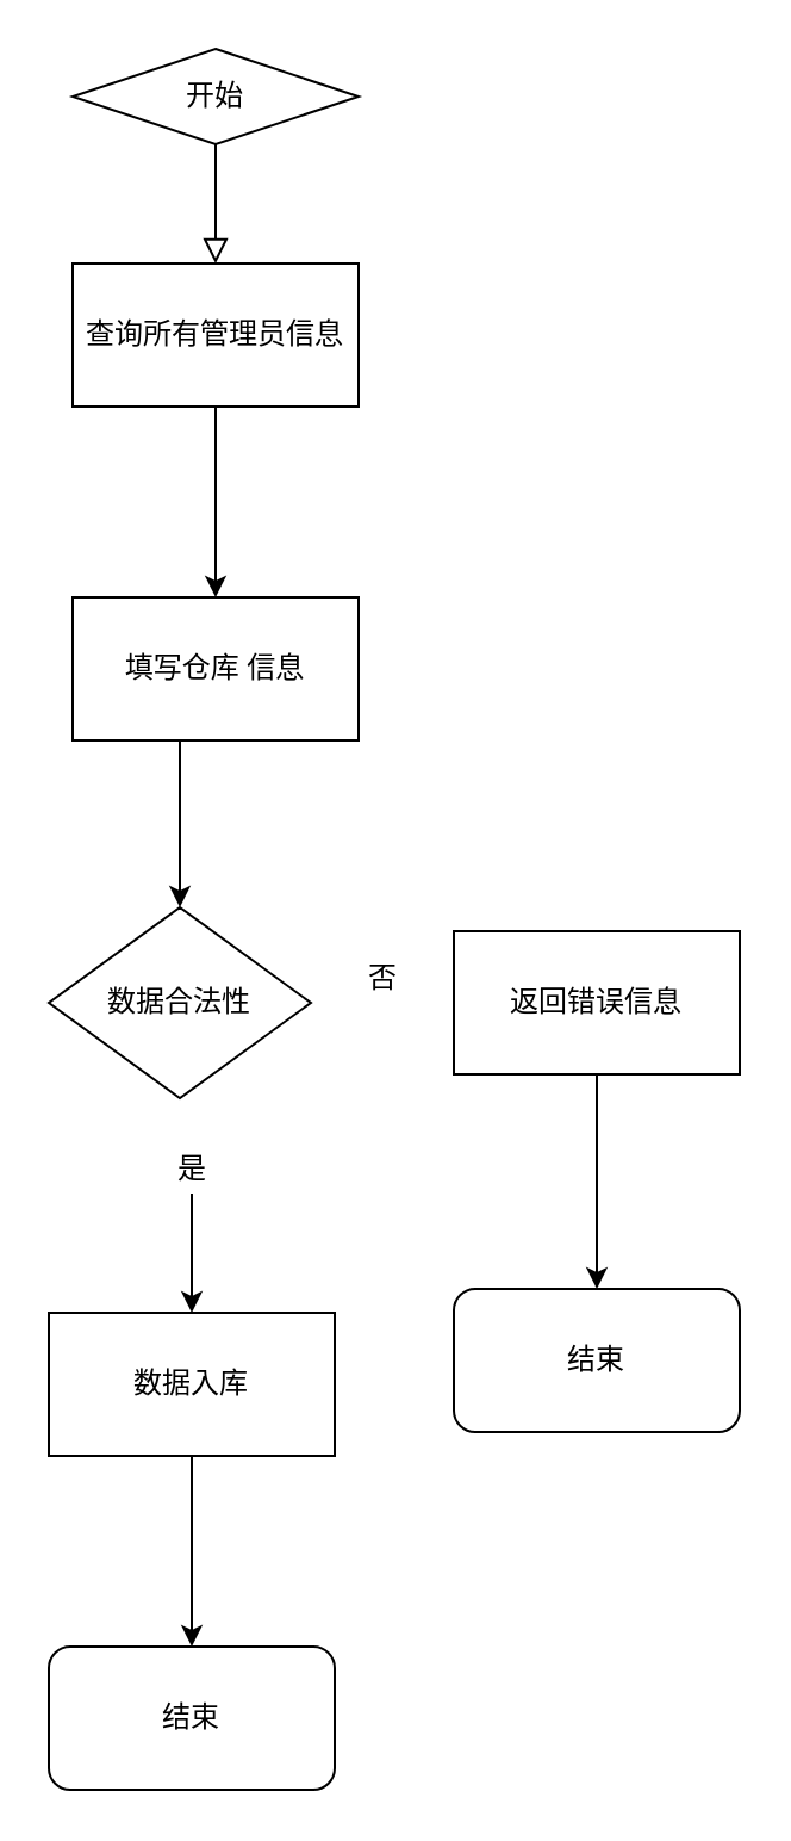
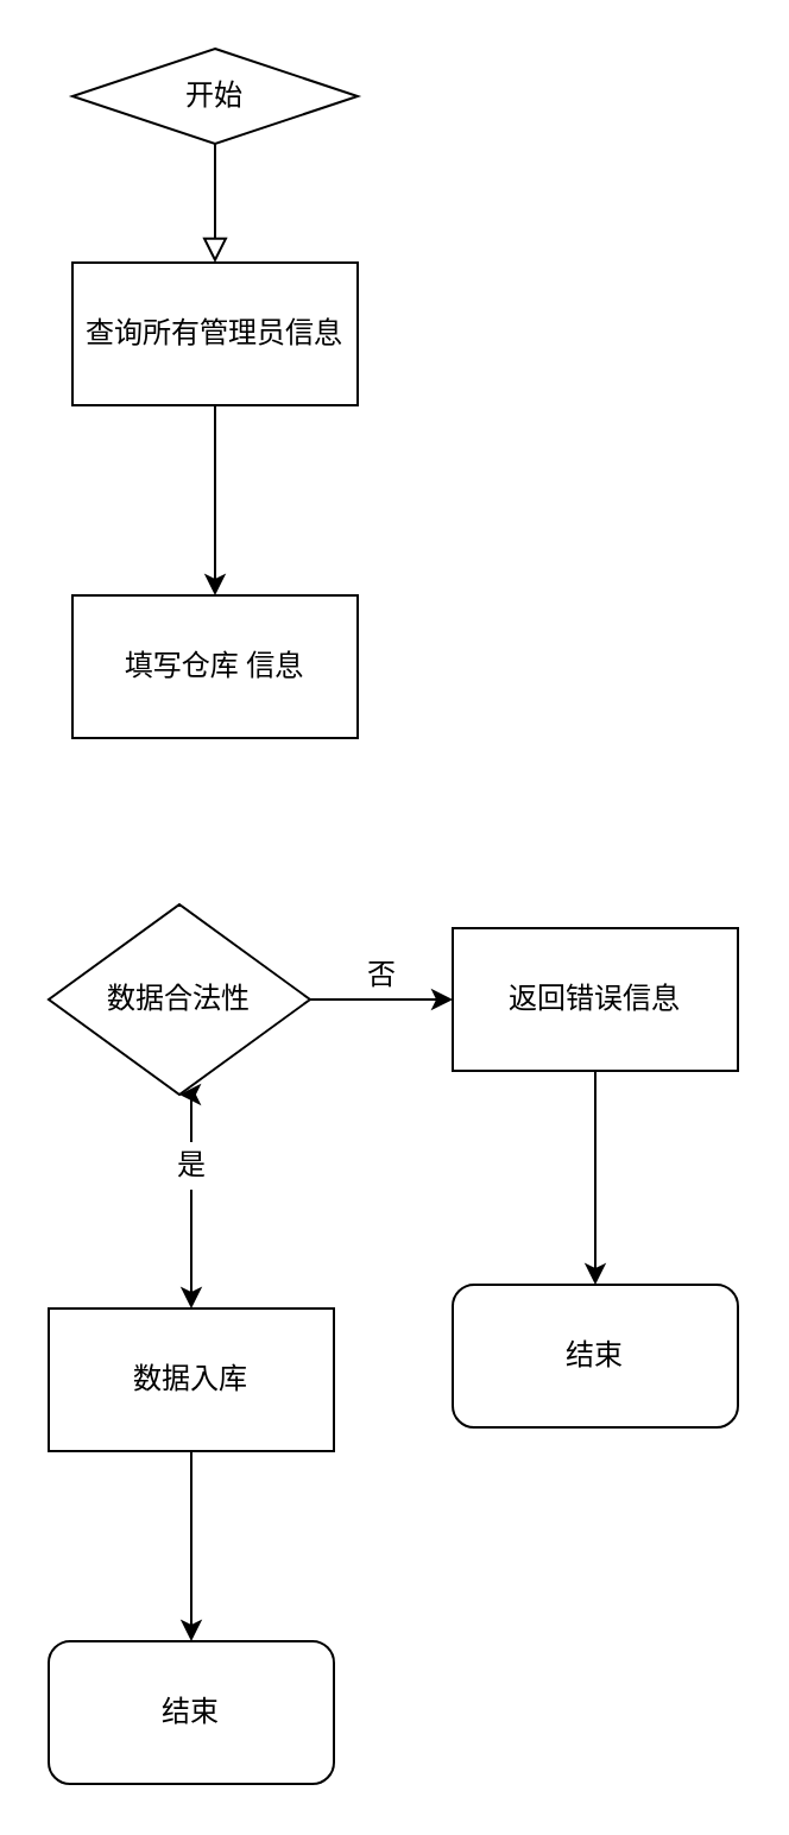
- <mxCell id="6" value="" style="edgeStyle=orthogonalEdgeStyle;rounded=0;orthogonalLoop=1;jettySize=auto;html=1;" edge="1" parent="1" source="7" target="9"><mxGeometry relative="1" as="geometry"><Array as="points"><mxPoint x="75" y="330" /><mxPoint x="75" y="330" /></Array></mxGeometry></mxCell>
+ <mxCell id="8" value="" style="edgeStyle=orthogonalEdgeStyle;rounded=0;orthogonalLoop=1;jettySize=auto;html=1;" edge="1" parent="1" source="9" target="11"><mxGeometry relative="1" as="geometry" /></mxCell>
+ <mxCell id="14" value="" style="edgeStyle=orthogonalEdgeStyle;rounded=0;orthogonalLoop=1;jettySize=auto;html=1;" edge="1" parent="1" source="16" target="9"><mxGeometry relative="1" as="geometry" /></mxCell>
